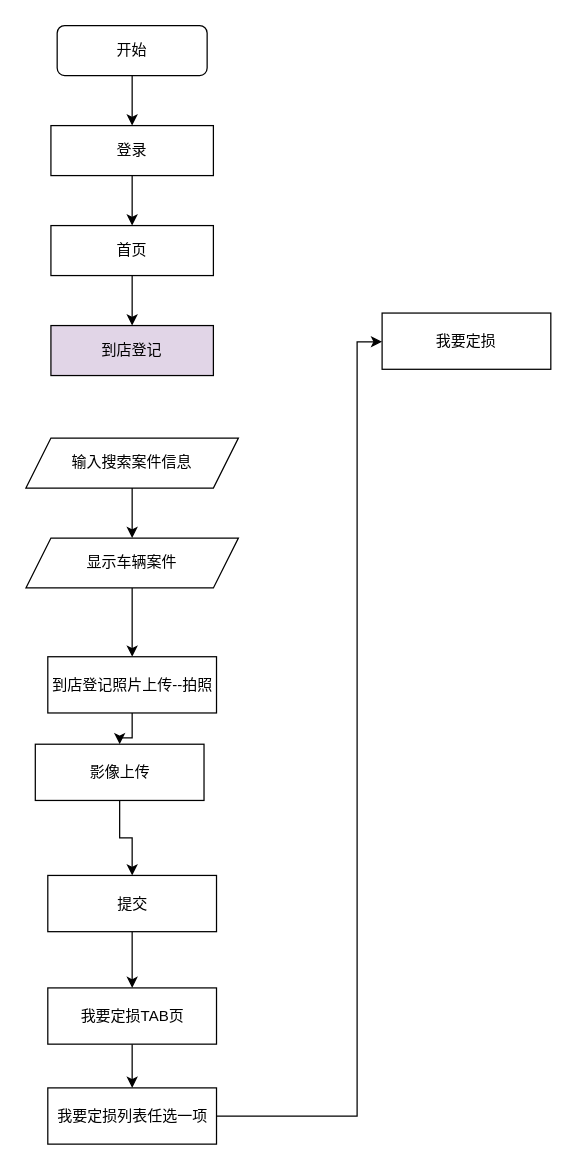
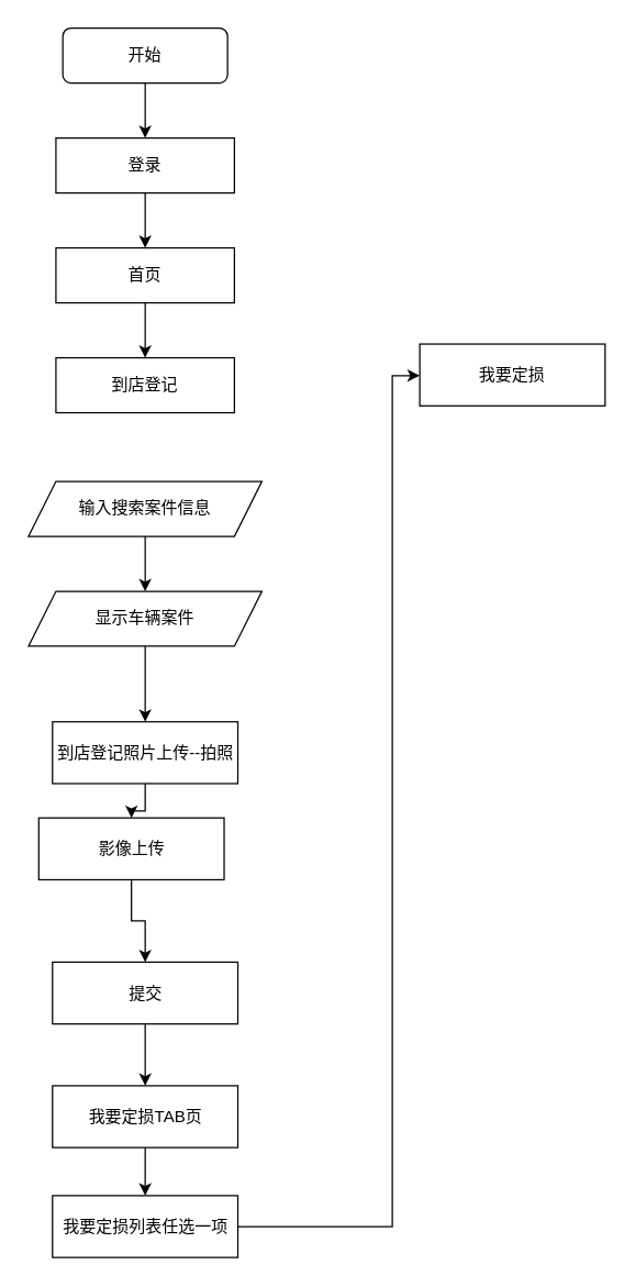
- <mxCell id="8" value="到店登记" style="whiteSpace=wrap;html=1;fillColor=#e1d5e7;" vertex="1" parent="1"><mxGeometry x="40" y="260" width="130" height="40" as="geometry" /></mxCell>
+ <mxCell id="8" value="到店登记" style="whiteSpace=wrap;html=1;" vertex="1" parent="1"><mxGeometry x="40" y="260" width="130" height="40" as="geometry" /></mxCell>
